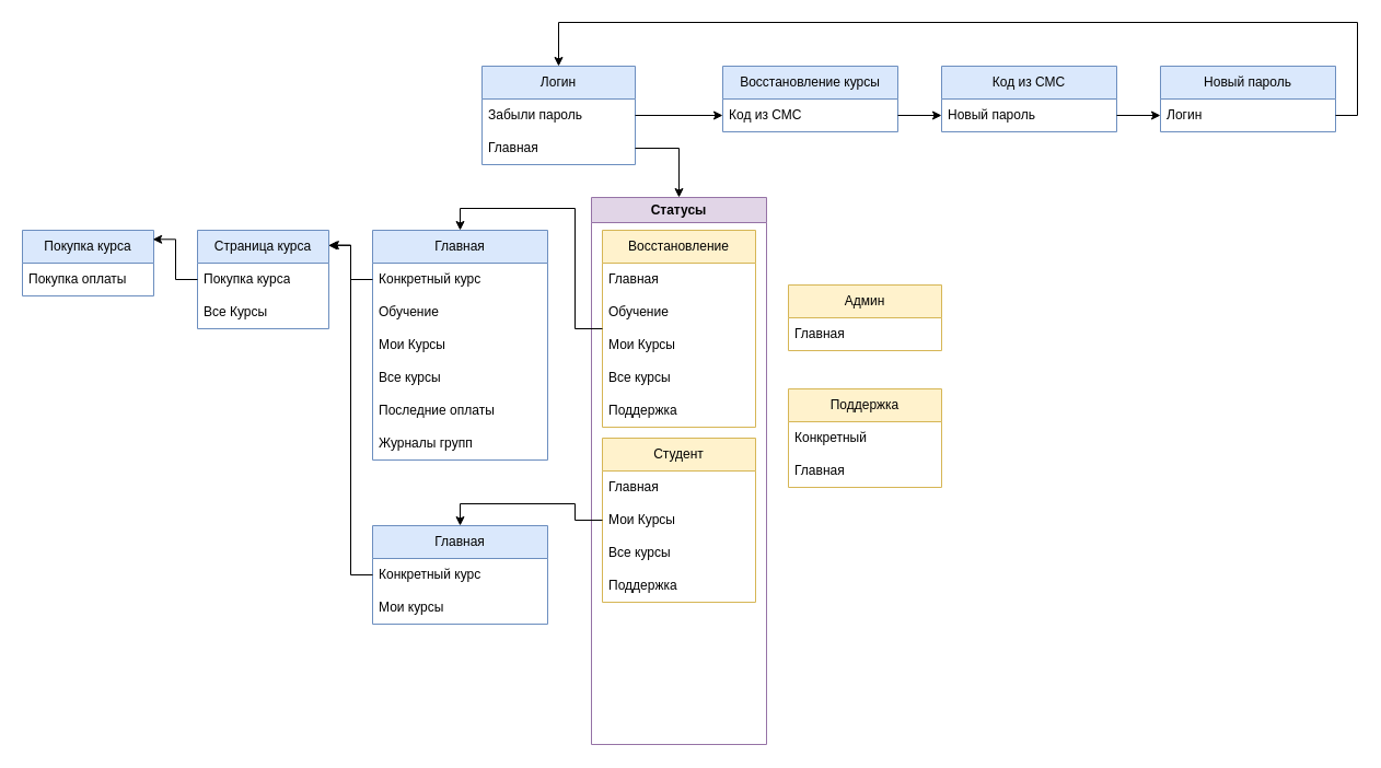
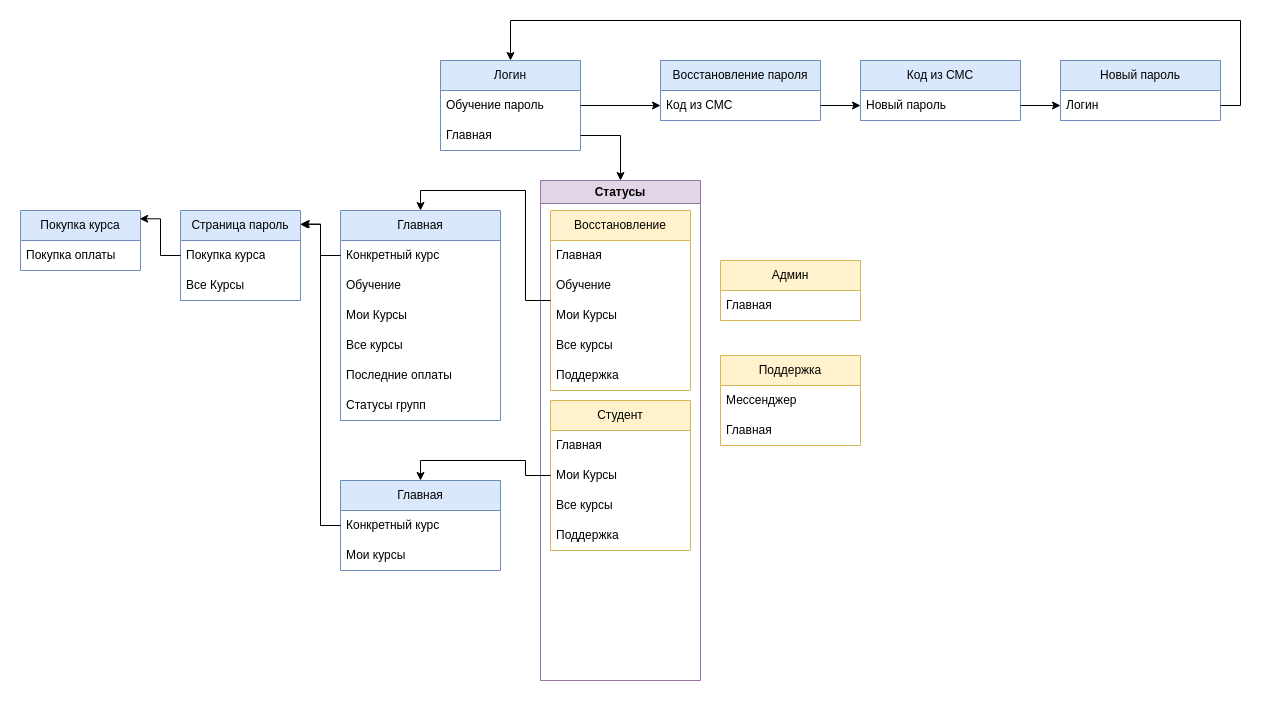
- <mxCell id="5" value="Восстановление курсы" style="swimlane;fontStyle=0;childLayout=stackLayout;horizontal=1;startSize=30;horizontalStack=0;resizeParent=1;resizeParentMax=0;resizeLast=0;collapsible=1;marginBottom=0;whiteSpace=wrap;html=1;fillColor=#dae8fc;strokeColor=#6c8ebf;" vertex="1" parent="1"><mxGeometry x="660" y="60" width="160" height="60" as="geometry" /></mxCell>
+ <mxCell id="5" value="Восстановление пароля" style="swimlane;fontStyle=0;childLayout=stackLayout;horizontal=1;startSize=30;horizontalStack=0;resizeParent=1;resizeParentMax=0;resizeLast=0;collapsible=1;marginBottom=0;whiteSpace=wrap;html=1;fillColor=#dae8fc;strokeColor=#6c8ebf;" vertex="1" parent="1"><mxGeometry x="660" y="60" width="160" height="60" as="geometry" /></mxCell>
- <mxCell id="3" value="Забыли пароль" style="text;strokeColor=none;fillColor=none;align=left;verticalAlign=middle;spacingLeft=4;spacingRight=4;overflow=hidden;points=[[0,0.5],[1,0.5]];portConstraint=eastwest;rotatable=0;whiteSpace=wrap;html=1;" vertex="1" parent="2"><mxGeometry y="30" width="140" height="30" as="geometry" /></mxCell>
+ <mxCell id="3" value="Обучение пароль" style="text;strokeColor=none;fillColor=none;align=left;verticalAlign=middle;spacingLeft=4;spacingRight=4;overflow=hidden;points=[[0,0.5],[1,0.5]];portConstraint=eastwest;rotatable=0;whiteSpace=wrap;html=1;" vertex="1" parent="2"><mxGeometry y="30" width="140" height="30" as="geometry" /></mxCell>
- <mxCell id="38" value="Страница курса" style="swimlane;fontStyle=0;childLayout=stackLayout;horizontal=1;startSize=30;horizontalStack=0;resizeParent=1;resizeParentMax=0;resizeLast=0;collapsible=1;marginBottom=0;whiteSpace=wrap;html=1;fillColor=#dae8fc;strokeColor=#6c8ebf;" vertex="1" parent="1"><mxGeometry x="180" y="210" width="120" height="90" as="geometry" /></mxCell>
+ <mxCell id="38" value="Страница пароль" style="swimlane;fontStyle=0;childLayout=stackLayout;horizontal=1;startSize=30;horizontalStack=0;resizeParent=1;resizeParentMax=0;resizeLast=0;collapsible=1;marginBottom=0;whiteSpace=wrap;html=1;fillColor=#dae8fc;strokeColor=#6c8ebf;" vertex="1" parent="1"><mxGeometry x="180" y="210" width="120" height="90" as="geometry" /></mxCell>
- <mxCell id="29" value="Конкретный" style="text;strokeColor=none;fillColor=none;align=left;verticalAlign=middle;spacingLeft=4;spacingRight=4;overflow=hidden;points=[[0,0.5],[1,0.5]];portConstraint=eastwest;rotatable=0;whiteSpace=wrap;html=1;" vertex="1" parent="28"><mxGeometry y="30" width="140" height="30" as="geometry" /></mxCell>
+ <mxCell id="29" value="Мессенджер" style="text;strokeColor=none;fillColor=none;align=left;verticalAlign=middle;spacingLeft=4;spacingRight=4;overflow=hidden;points=[[0,0.5],[1,0.5]];portConstraint=eastwest;rotatable=0;whiteSpace=wrap;html=1;" vertex="1" parent="28"><mxGeometry y="30" width="140" height="30" as="geometry" /></mxCell>
- <mxCell id="37" value="Журналы групп" style="text;strokeColor=none;fillColor=none;align=left;verticalAlign=middle;spacingLeft=4;spacingRight=4;overflow=hidden;points=[[0,0.5],[1,0.5]];portConstraint=eastwest;rotatable=0;whiteSpace=wrap;html=1;" vertex="1" parent="31"><mxGeometry y="180" width="160" height="30" as="geometry" /></mxCell>
+ <mxCell id="37" value="Статусы групп" style="text;strokeColor=none;fillColor=none;align=left;verticalAlign=middle;spacingLeft=4;spacingRight=4;overflow=hidden;points=[[0,0.5],[1,0.5]];portConstraint=eastwest;rotatable=0;whiteSpace=wrap;html=1;" vertex="1" parent="31"><mxGeometry y="180" width="160" height="30" as="geometry" /></mxCell>
